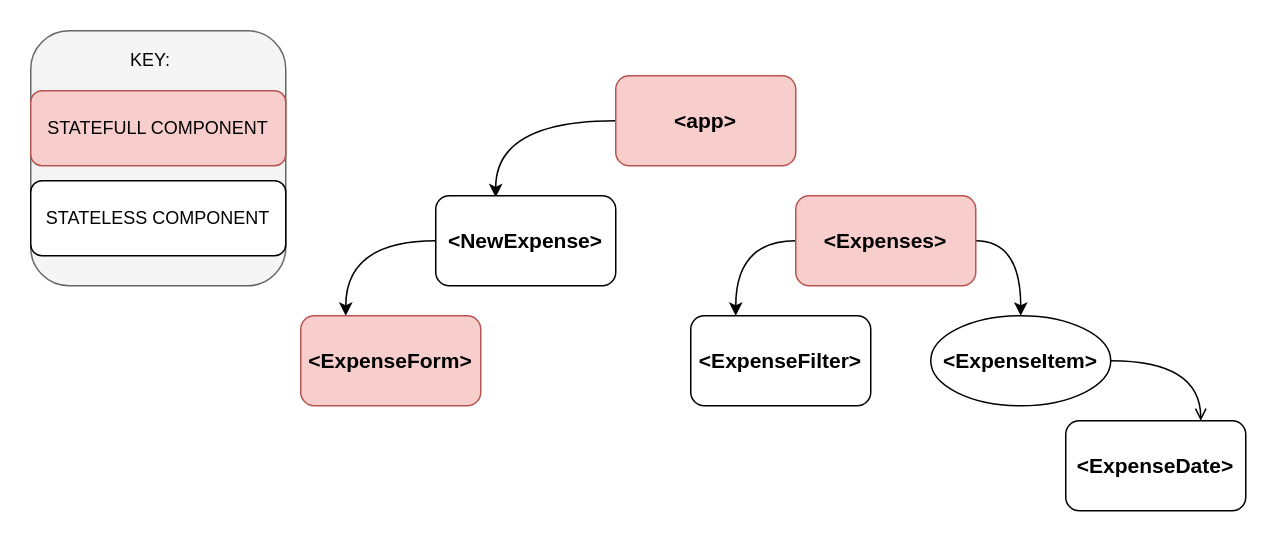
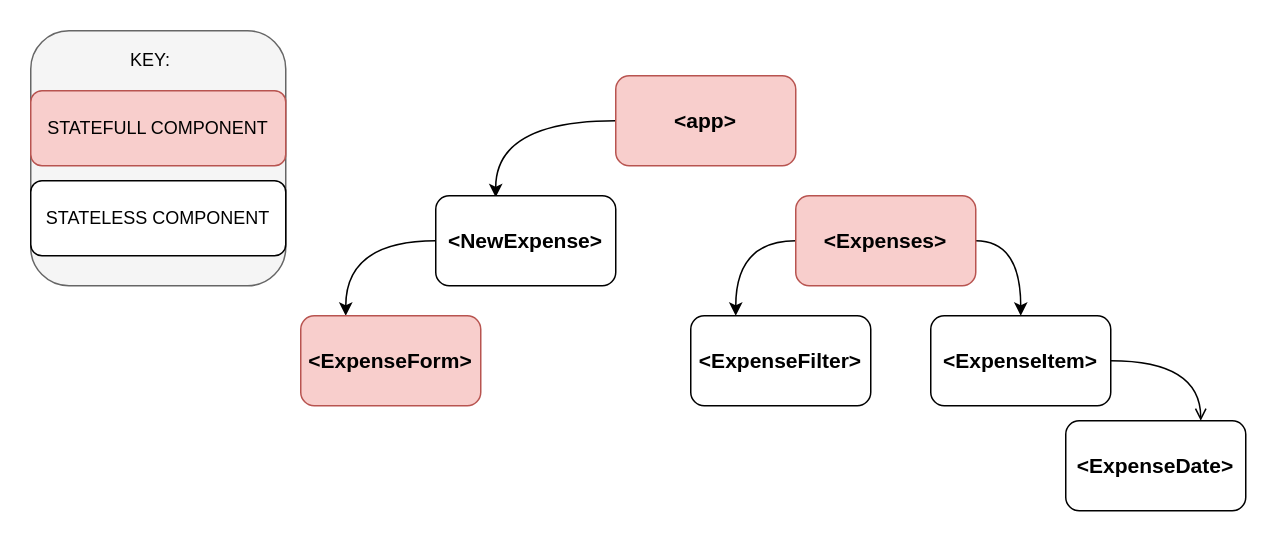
- <mxCell id="10" value="&amp;lt;ExpenseItem&amp;gt;" style="ellipse;whiteSpace=wrap;html=1;fontStyle=1;fontSize=14;" parent="1" vertex="1"><mxGeometry x="620" y="210" width="120" height="60" as="geometry" /></mxCell>
+ <mxCell id="10" value="&amp;lt;ExpenseItem&amp;gt;" style="whiteSpace=wrap;html=1;fontStyle=1;fontSize=14;rounded=1;" parent="1" vertex="1"><mxGeometry x="620" y="210" width="120" height="60" as="geometry" /></mxCell>
